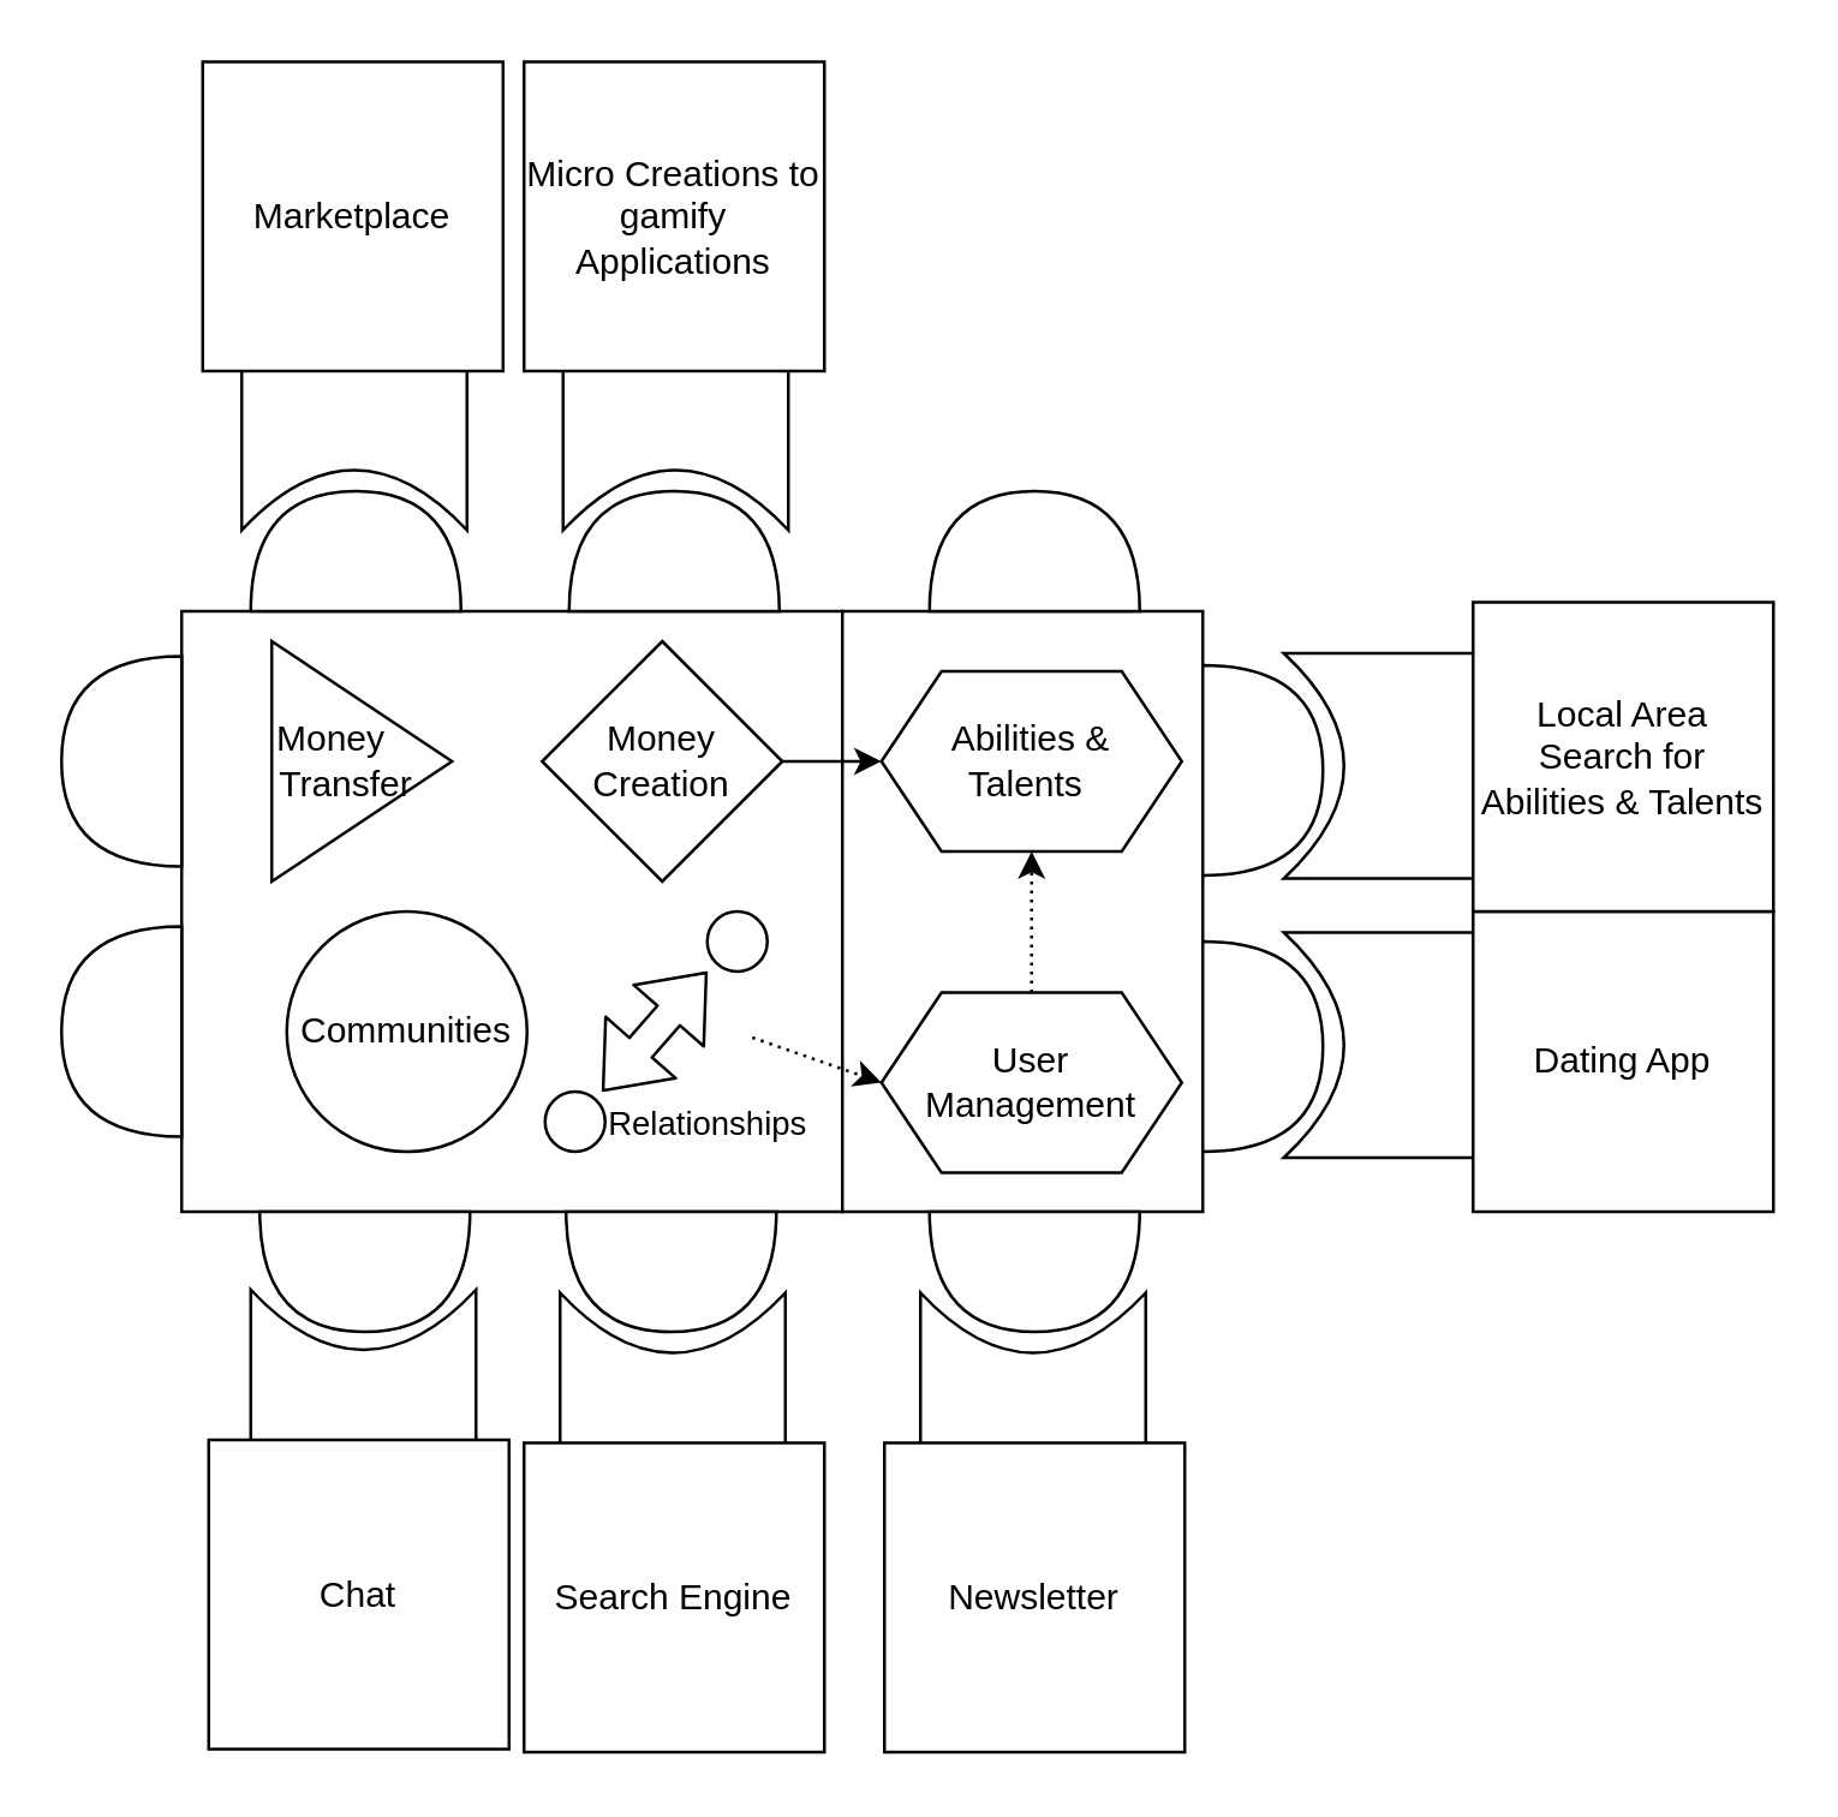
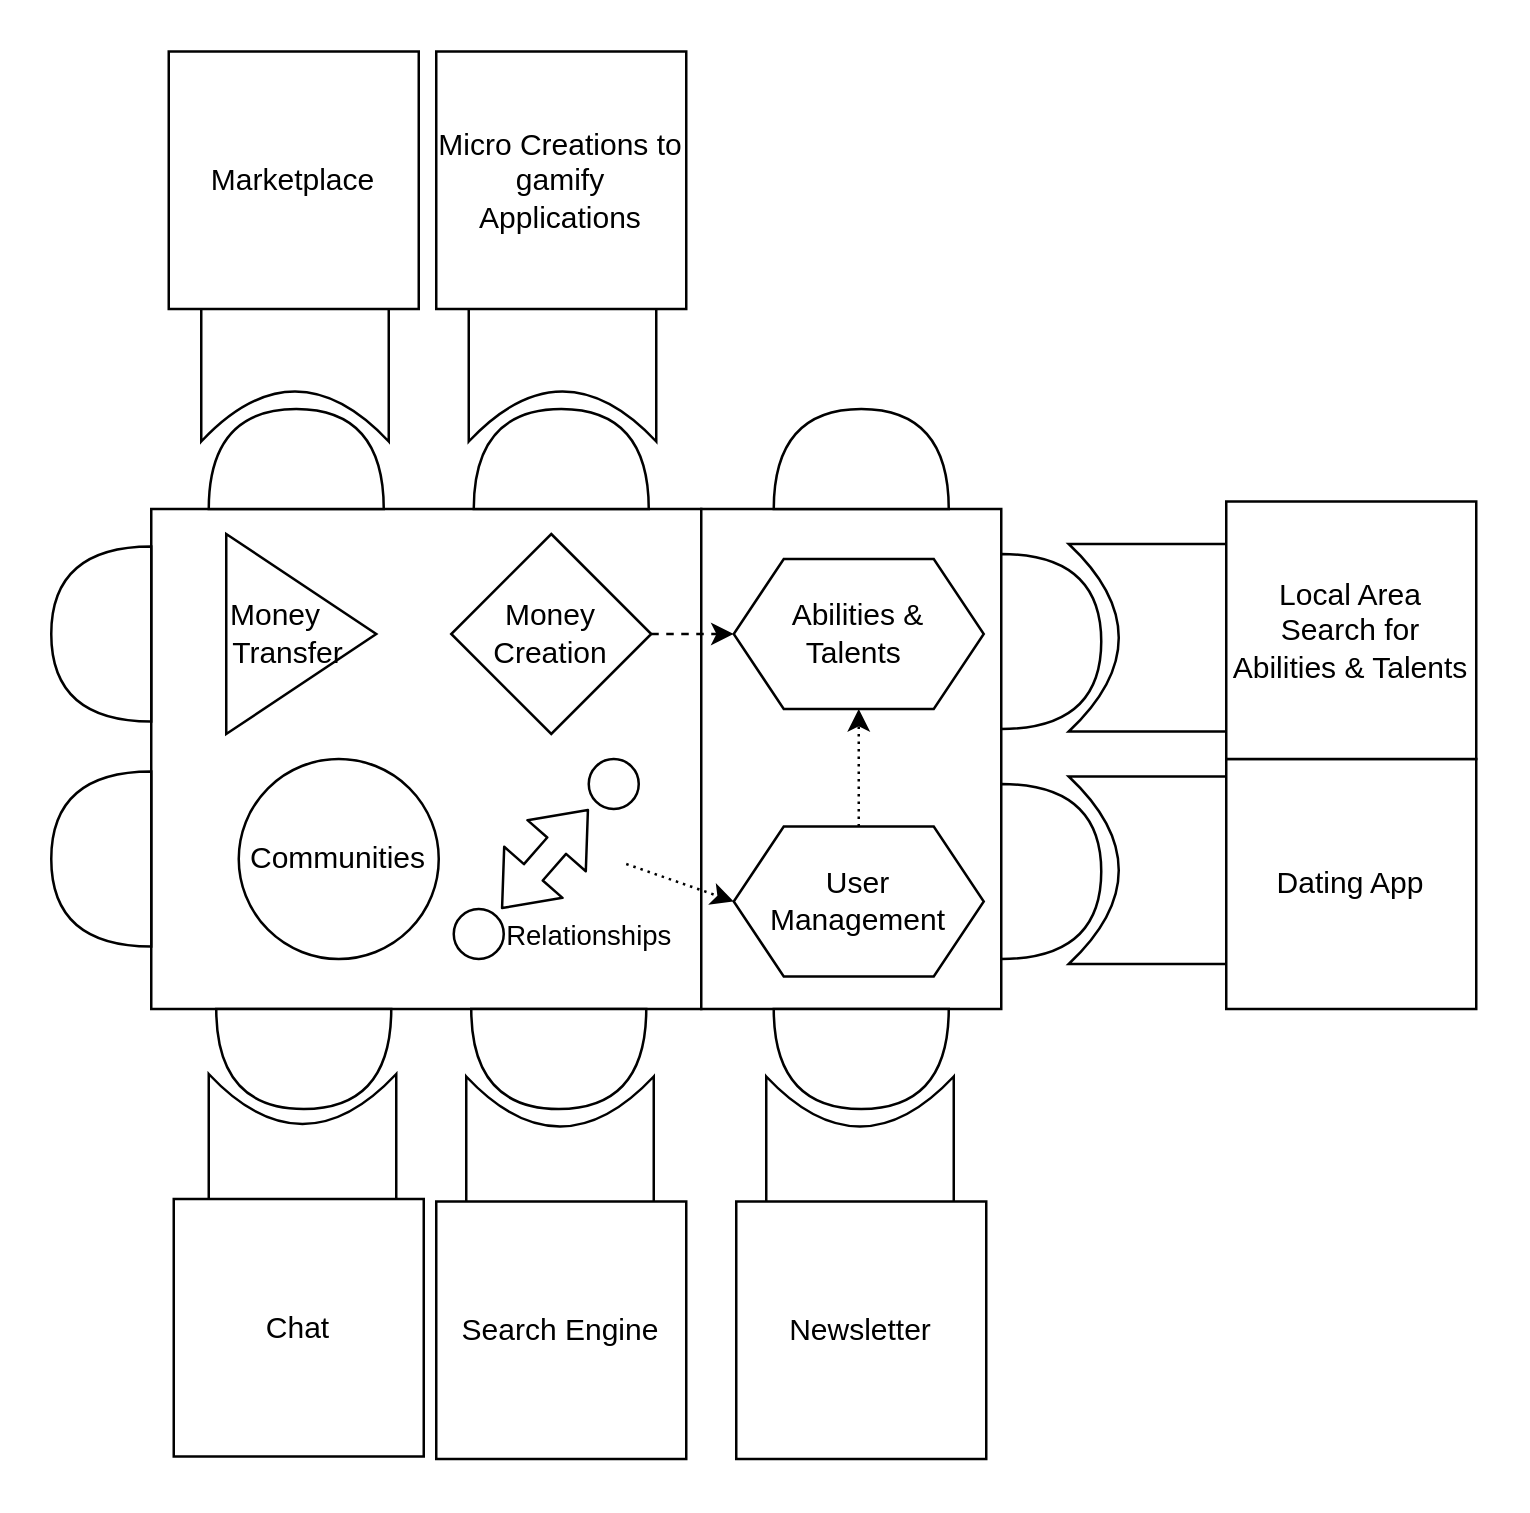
- <mxCell id="12" style="edgeStyle=none;html=1;exitX=1;exitY=0.5;exitDx=0;exitDy=0;" edge="1" parent="1" source="6" target="11"><mxGeometry relative="1" as="geometry" /></mxCell>
+ <mxCell id="12" style="edgeStyle=none;html=1;exitX=1;exitY=0.5;exitDx=0;exitDy=0;dashed=1;" edge="1" parent="1" source="6" target="11"><mxGeometry relative="1" as="geometry" /></mxCell>
